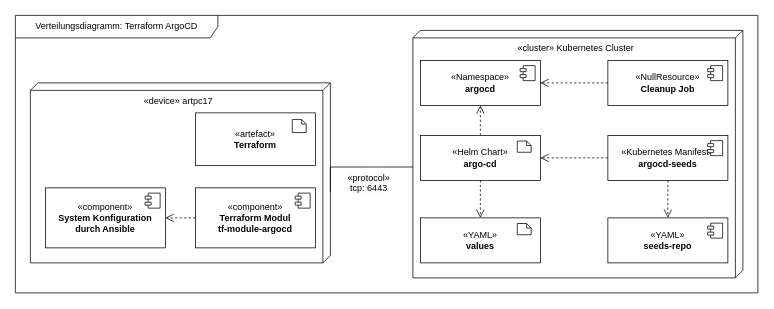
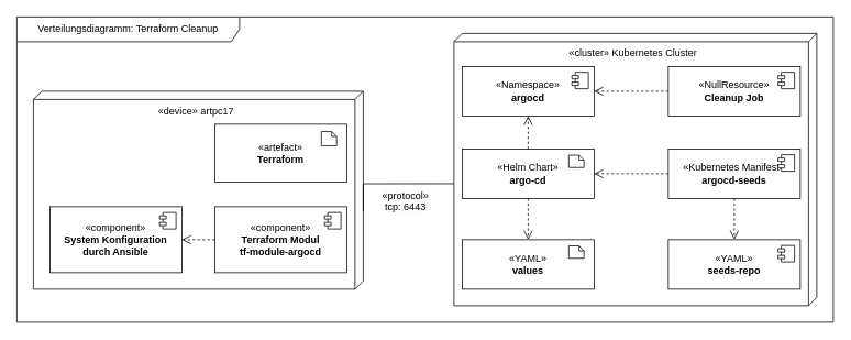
- <mxCell id="30" value="Verteilungsdiagramm: Terraform ArgoCD" style="shape=umlFrame;whiteSpace=wrap;html=1;pointerEvents=0;recursiveResize=0;container=1;collapsible=0;width=270;height=30;" vertex="1" parent="1"><mxGeometry x="20" y="20" width="990" height="370" as="geometry" /></mxCell>
+ <mxCell id="30" value="Verteilungsdiagramm: Terraform Cleanup" style="shape=umlFrame;whiteSpace=wrap;html=1;pointerEvents=0;recursiveResize=0;container=1;collapsible=0;width=270;height=30;" vertex="1" parent="1"><mxGeometry x="20" y="20" width="990" height="370" as="geometry" /></mxCell>
